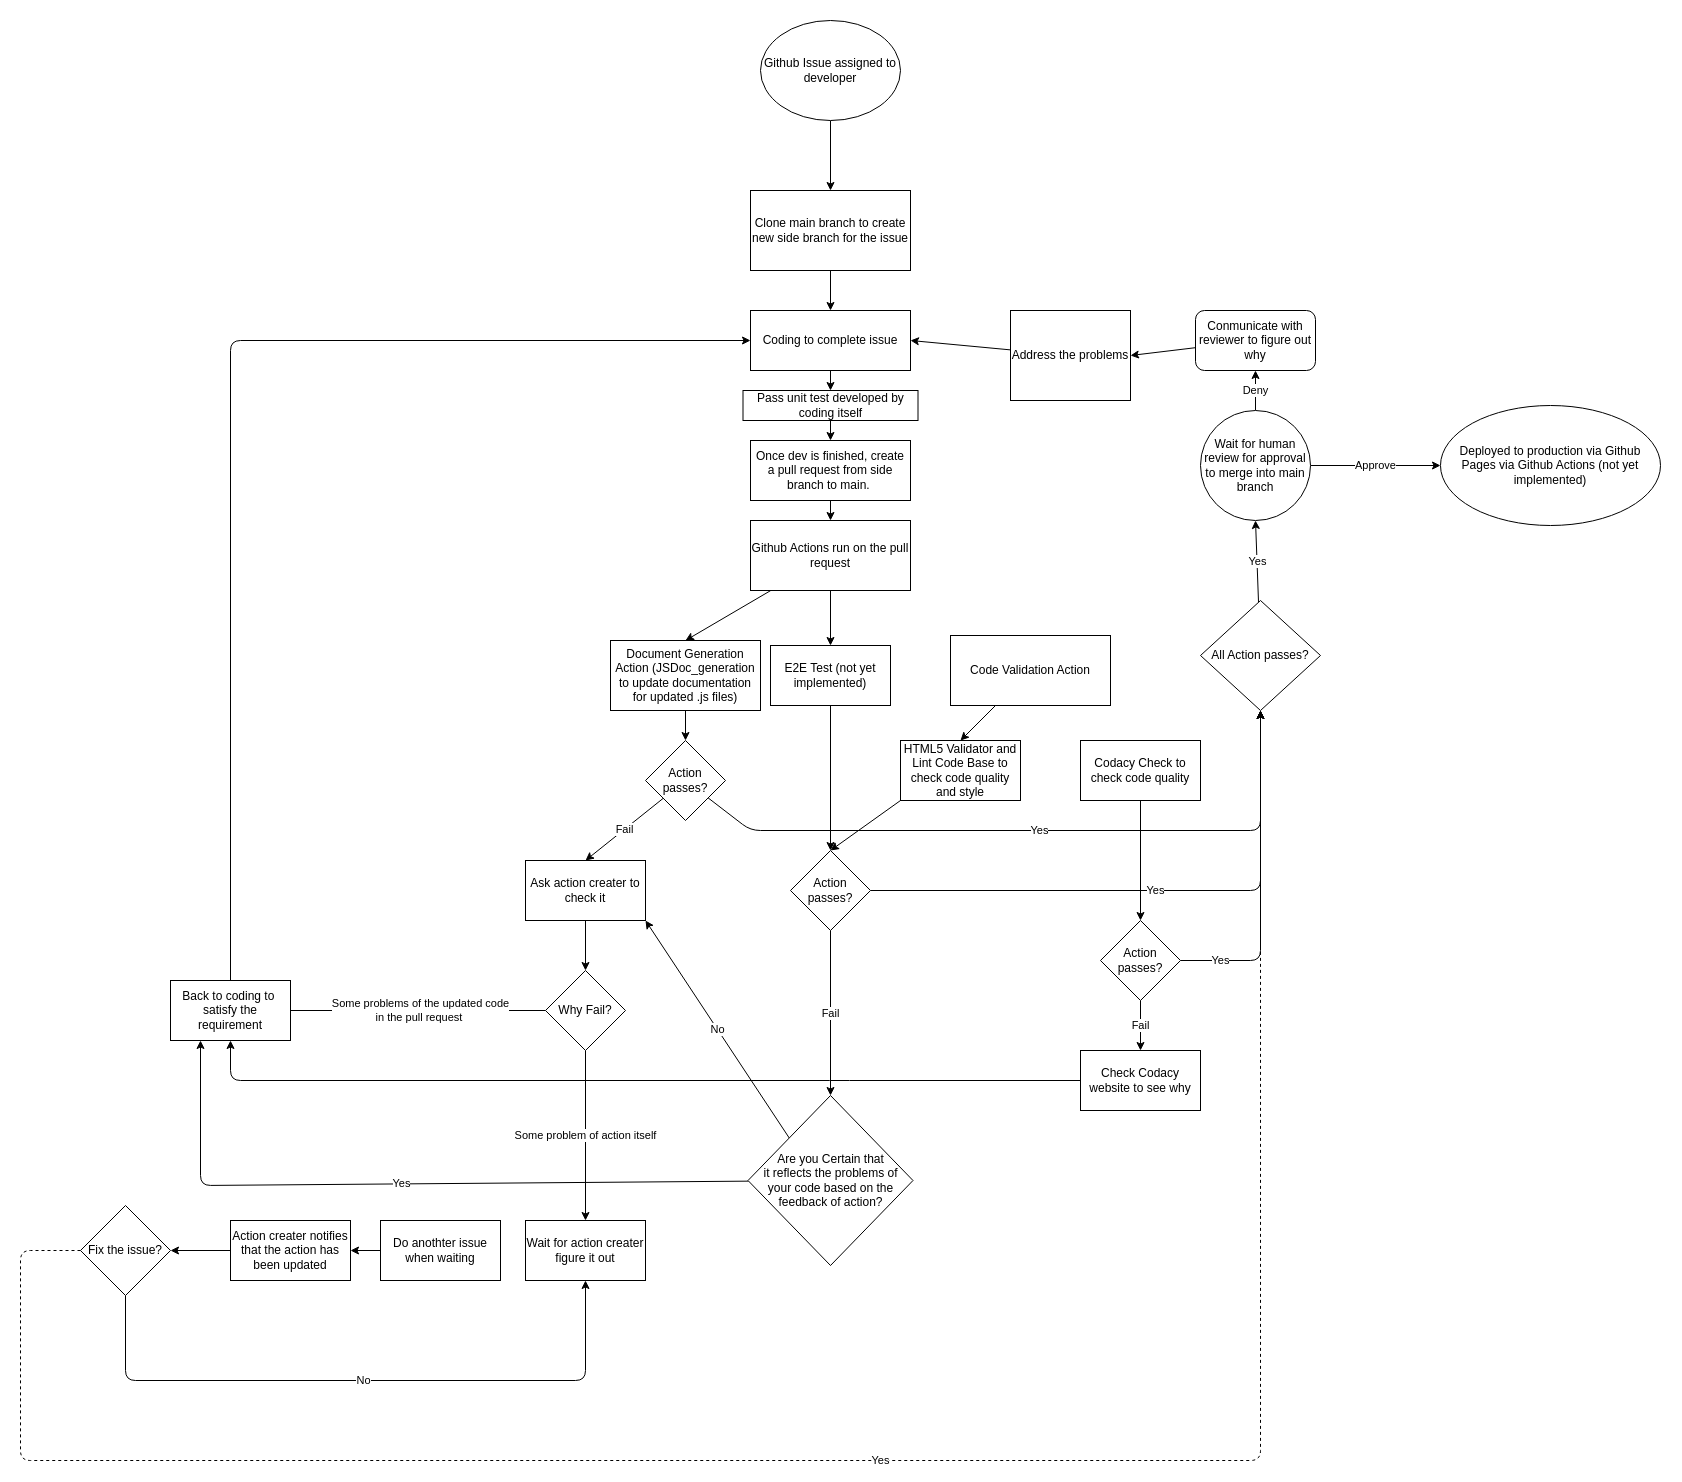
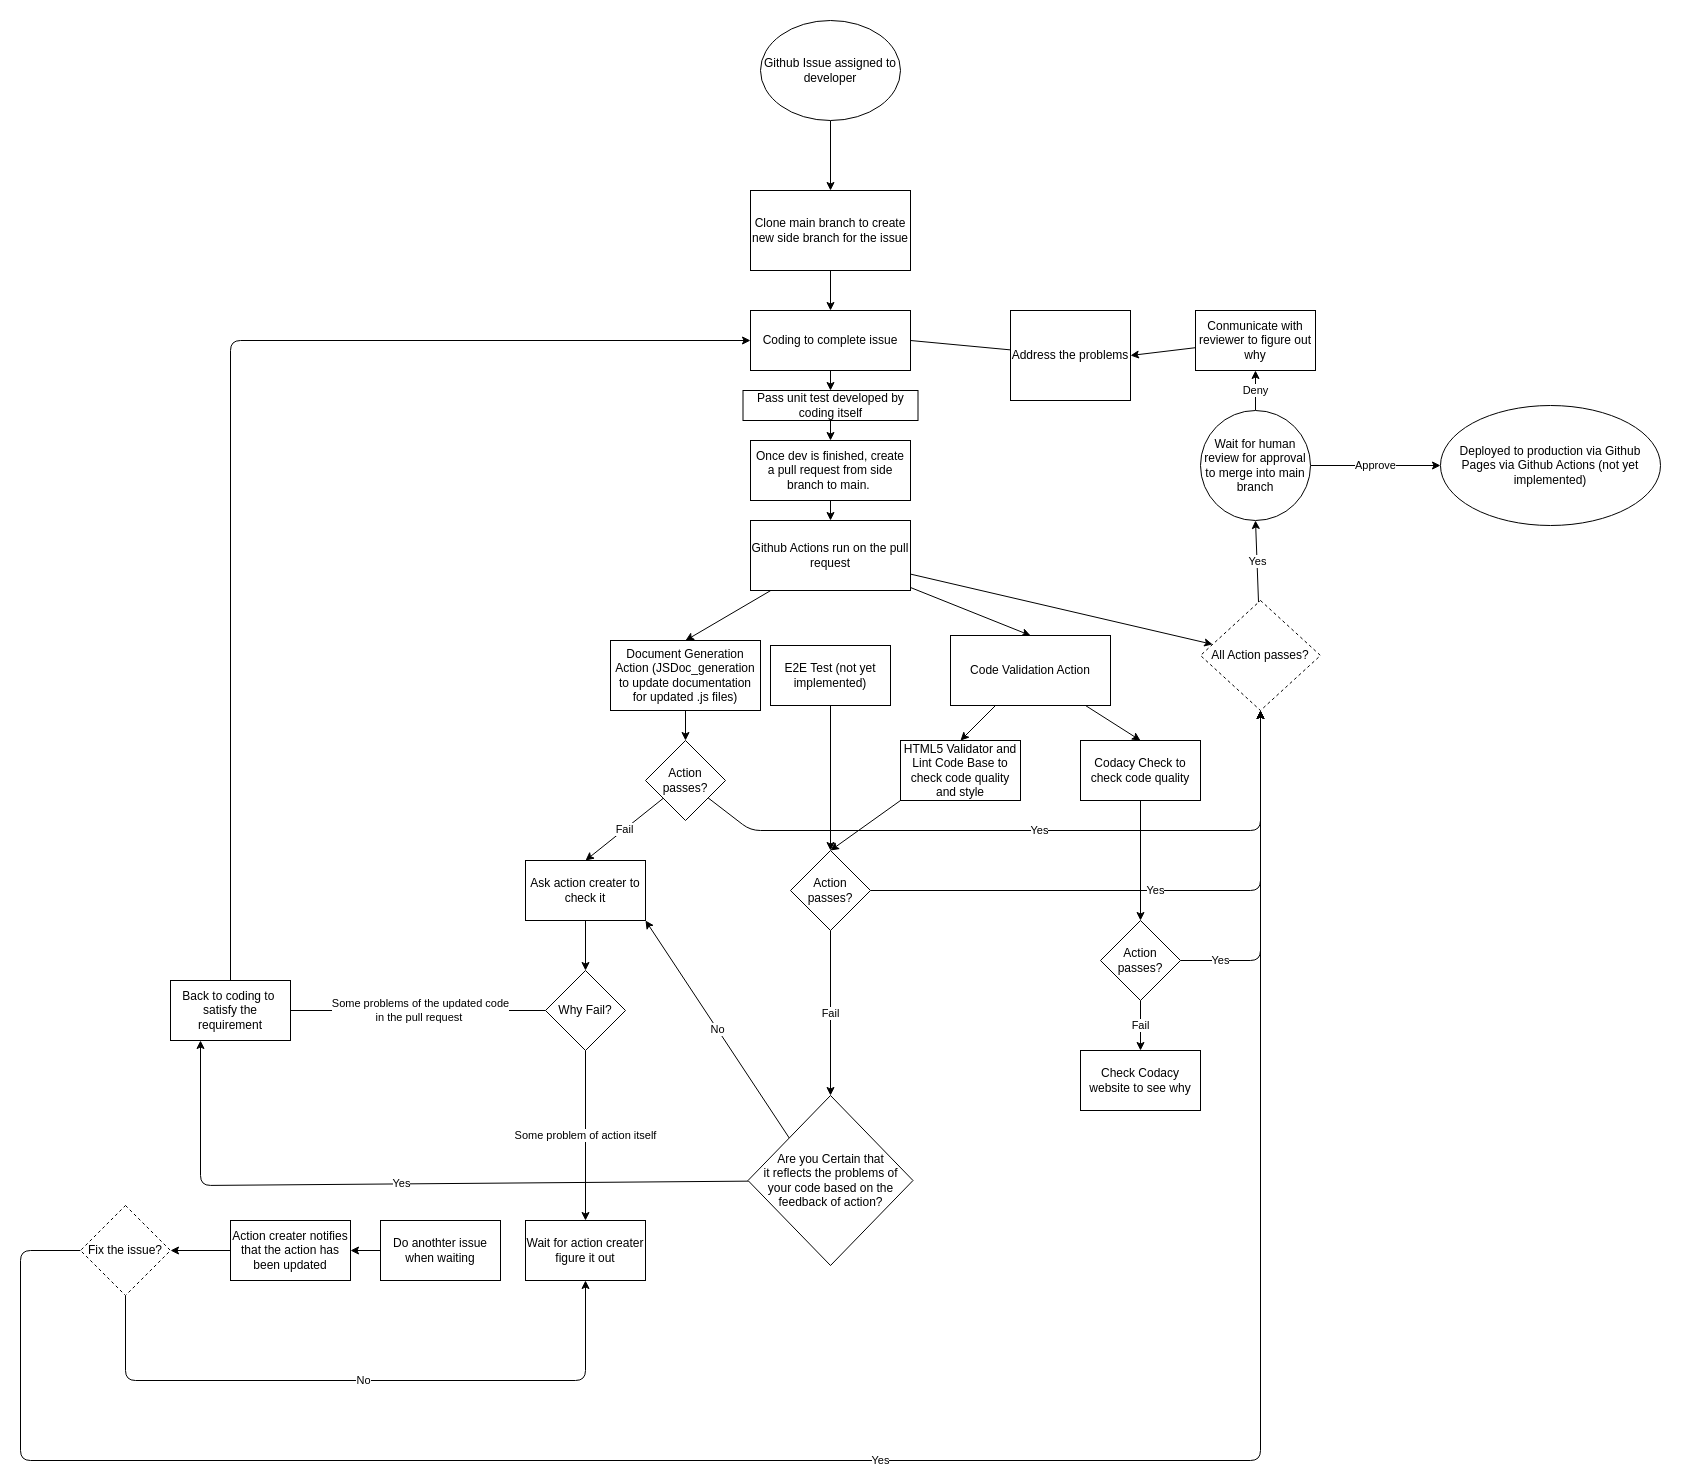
- <mxCell id="63" style="edgeStyle=none;html=1;entryX=1;entryY=0.5;entryDx=0;entryDy=0;" parent="1" source="64" target="13" edge="1"><mxGeometry relative="1" as="geometry" /></mxCell>
+ <mxCell id="63" style="edgeStyle=none;html=1;entryX=1;entryY=0.5;entryDx=0;entryDy=0;endArrow=none;" parent="1" source="64" target="13" edge="1"><mxGeometry relative="1" as="geometry" /></mxCell>
- <mxCell id="62" value="Conmunicate with reviewer to figure out why" style="whiteSpace=wrap;html=1;rounded=1;" parent="1" vertex="1"><mxGeometry x="1195" y="310" width="120" height="60" as="geometry" /></mxCell>
+ <mxCell id="62" value="Conmunicate with reviewer to figure out why" style="rounded=0;whiteSpace=wrap;html=1;" parent="1" vertex="1"><mxGeometry x="1195" y="310" width="120" height="60" as="geometry" /></mxCell>
+ <mxCell id="17" style="edgeStyle=none;html=1;entryX=0.5;entryY=0;entryDx=0;entryDy=0;" parent="1" source="19" target="24" edge="1"><mxGeometry relative="1" as="geometry" /></mxCell>
- <mxCell id="18" style="edgeStyle=none;html=1;entryX=0.5;entryY=0;entryDx=0;entryDy=0;" parent="1" source="19" target="58" edge="1"><mxGeometry relative="1" as="geometry" /></mxCell>
+ <mxCell id="18" style="edgeStyle=none;html=1;" parent="1" source="19" target="56" edge="1"><mxGeometry relative="1" as="geometry" /></mxCell>
- <mxCell id="56" value="All Action passes?" style="rhombus;whiteSpace=wrap;html=1;" parent="1" vertex="1"><mxGeometry x="1200" y="600" width="120" height="110" as="geometry" /></mxCell>
+ <mxCell id="56" value="All Action passes?" style="rhombus;whiteSpace=wrap;html=1;dashed=1;" parent="1" vertex="1"><mxGeometry x="1200" y="600" width="120" height="110" as="geometry" /></mxCell>
+ <mxCell id="22" style="edgeStyle=none;html=1;entryX=0.5;entryY=0;entryDx=0;entryDy=0;" parent="1" source="24" target="41" edge="1"><mxGeometry relative="1" as="geometry" /></mxCell>
- <mxCell id="45" style="edgeStyle=none;html=1;entryX=0.5;entryY=1;entryDx=0;entryDy=0;" parent="1" source="46" target="31" edge="1"><mxGeometry relative="1" as="geometry"><mxPoint x="230" y="1070" as="targetPoint" /><Array as="points"><mxPoint x="839" y="1080" /><mxPoint x="230" y="1080" /></Array></mxGeometry></mxCell>
- <mxCell id="39" value="Fix the issue?" style="rhombus;whiteSpace=wrap;html=1;" parent="1" vertex="1"><mxGeometry x="80" y="1205" width="90" height="90" as="geometry" /></mxCell>
+ <mxCell id="39" value="Fix the issue?" style="rhombus;whiteSpace=wrap;html=1;dashed=1;" parent="1" vertex="1"><mxGeometry x="80" y="1205" width="90" height="90" as="geometry" /></mxCell>
- <mxCell id="38" value="Yes" style="edgeStyle=none;html=1;entryX=0.5;entryY=1;entryDx=0;entryDy=0;dashed=1;" parent="1" source="39" target="56" edge="1"><mxGeometry relative="1" as="geometry"><mxPoint x="1260" y="990" as="targetPoint" /><Array as="points"><mxPoint x="20" y="1250" /><mxPoint x="20" y="1460" /><mxPoint x="1260" y="1460" /></Array></mxGeometry></mxCell>
+ <mxCell id="38" value="Yes" style="edgeStyle=none;html=1;entryX=0.5;entryY=1;entryDx=0;entryDy=0;" parent="1" source="39" target="56" edge="1"><mxGeometry relative="1" as="geometry"><mxPoint x="1260" y="990" as="targetPoint" /><Array as="points"><mxPoint x="20" y="1250" /><mxPoint x="20" y="1460" /><mxPoint x="1260" y="1460" /></Array></mxGeometry></mxCell>
